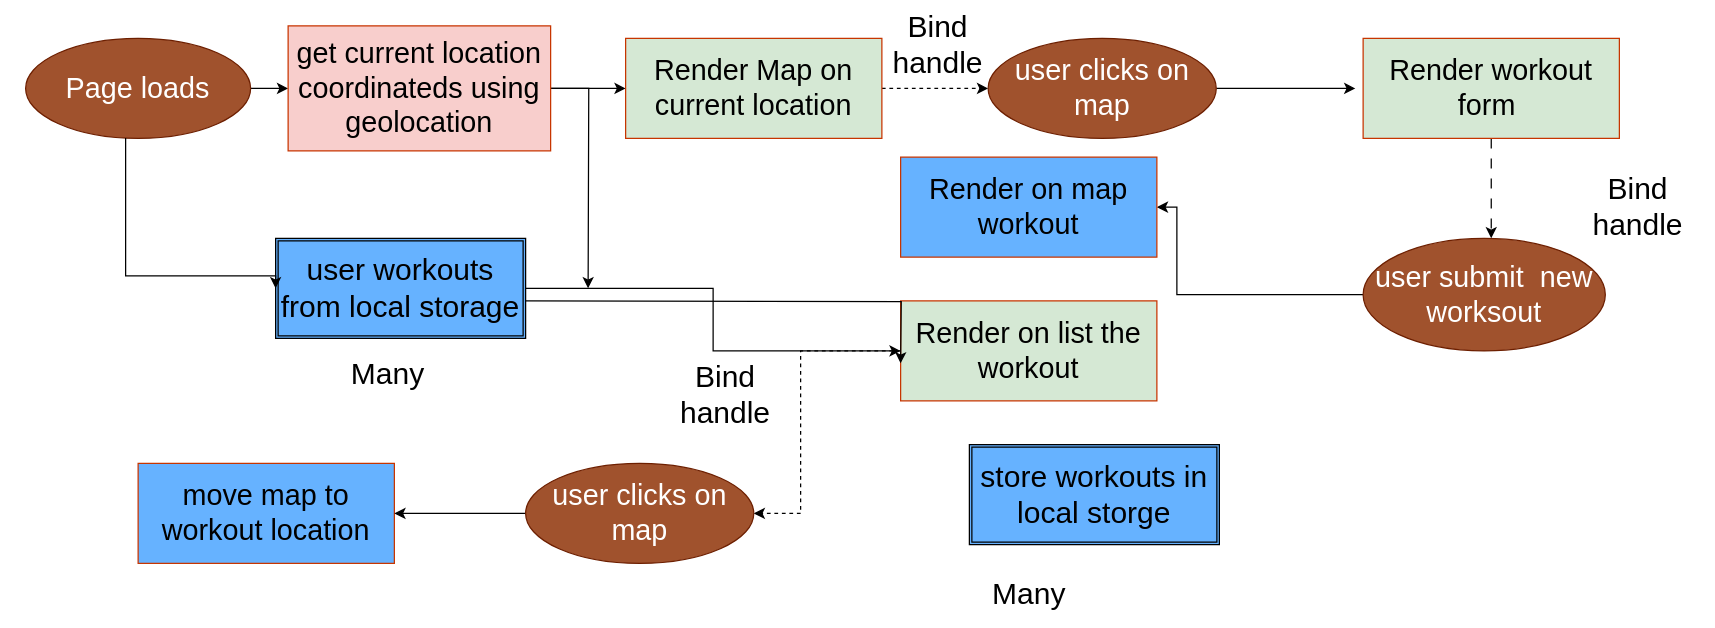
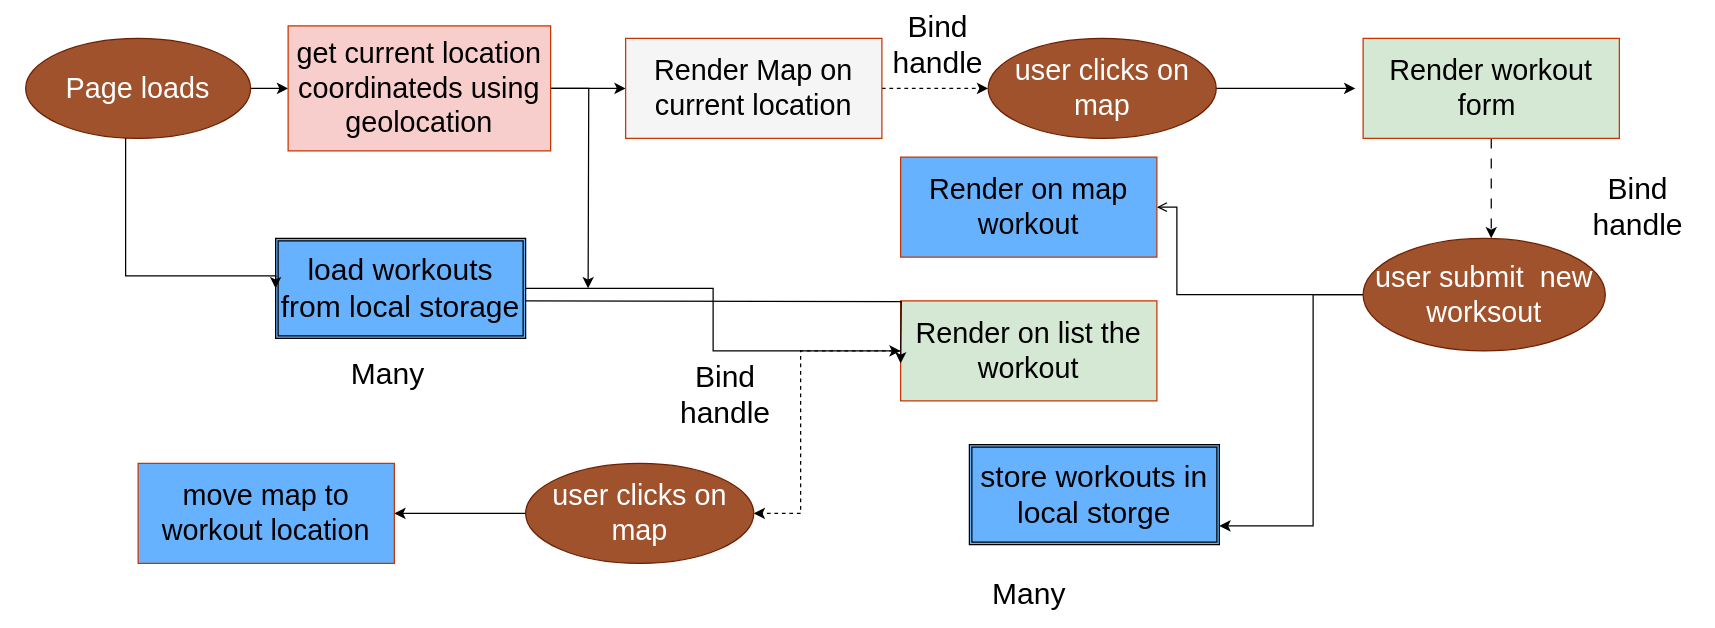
- <mxCell id="8" value="Render Map on current location" style="whiteSpace=wrap;html=1;fontSize=23;fillColor=#d5e8d4;strokeColor=#C73500;fontColor=#000000;" vertex="1" parent="1"><mxGeometry x="500" y="30" width="205" height="80" as="geometry" /></mxCell>
+ <mxCell id="8" value="Render Map on current location" style="whiteSpace=wrap;html=1;fontSize=23;fillColor=#f5f5f5;strokeColor=#C73500;fontColor=#000000;" vertex="1" parent="1"><mxGeometry x="500" y="30" width="205" height="80" as="geometry" /></mxCell>
- <mxCell id="15" value="" style="edgeStyle=orthogonalEdgeStyle;rounded=0;orthogonalLoop=1;jettySize=auto;html=1;entryX=1;entryY=0.5;entryDx=0;entryDy=0;" edge="1" parent="1" source="17" target="20"><mxGeometry relative="1" as="geometry"><mxPoint x="941.255" y="165" as="targetPoint" /><Array as="points"><mxPoint x="941" y="235" /><mxPoint x="941" y="165" /></Array></mxGeometry></mxCell>
+ <mxCell id="15" value="" style="edgeStyle=orthogonalEdgeStyle;rounded=0;orthogonalLoop=1;jettySize=auto;html=1;entryX=1;entryY=0.5;entryDx=0;entryDy=0;endArrow=open;" edge="1" parent="1" source="17" target="20"><mxGeometry relative="1" as="geometry"><mxPoint x="941.255" y="165" as="targetPoint" /><Array as="points"><mxPoint x="941" y="235" /><mxPoint x="941" y="165" /></Array></mxGeometry></mxCell>
- <mxCell id="24" value="&lt;font style=&quot;font-size: 24px;&quot;&gt;user workouts from local storage&lt;/font&gt;" style="shape=ext;double=1;rounded=0;whiteSpace=wrap;html=1;fillColor=#66B2FF;" vertex="1" parent="1"><mxGeometry x="220" y="190" width="200" height="80" as="geometry" /></mxCell>
+ <mxCell id="24" value="&lt;font style=&quot;font-size: 24px;&quot;&gt;load workouts from local storage&lt;/font&gt;" style="shape=ext;double=1;rounded=0;whiteSpace=wrap;html=1;fillColor=#66B2FF;" vertex="1" parent="1"><mxGeometry x="220" y="190" width="200" height="80" as="geometry" /></mxCell>
+ <mxCell id="16" style="edgeStyle=orthogonalEdgeStyle;rounded=0;orthogonalLoop=1;jettySize=auto;html=1;" edge="1" parent="1" source="17" target="21"><mxGeometry relative="1" as="geometry"><mxPoint x="1030" y="390" as="targetPoint" /><Array as="points"><mxPoint x="1050" y="235" /><mxPoint x="1050" y="420" /></Array></mxGeometry></mxCell>
